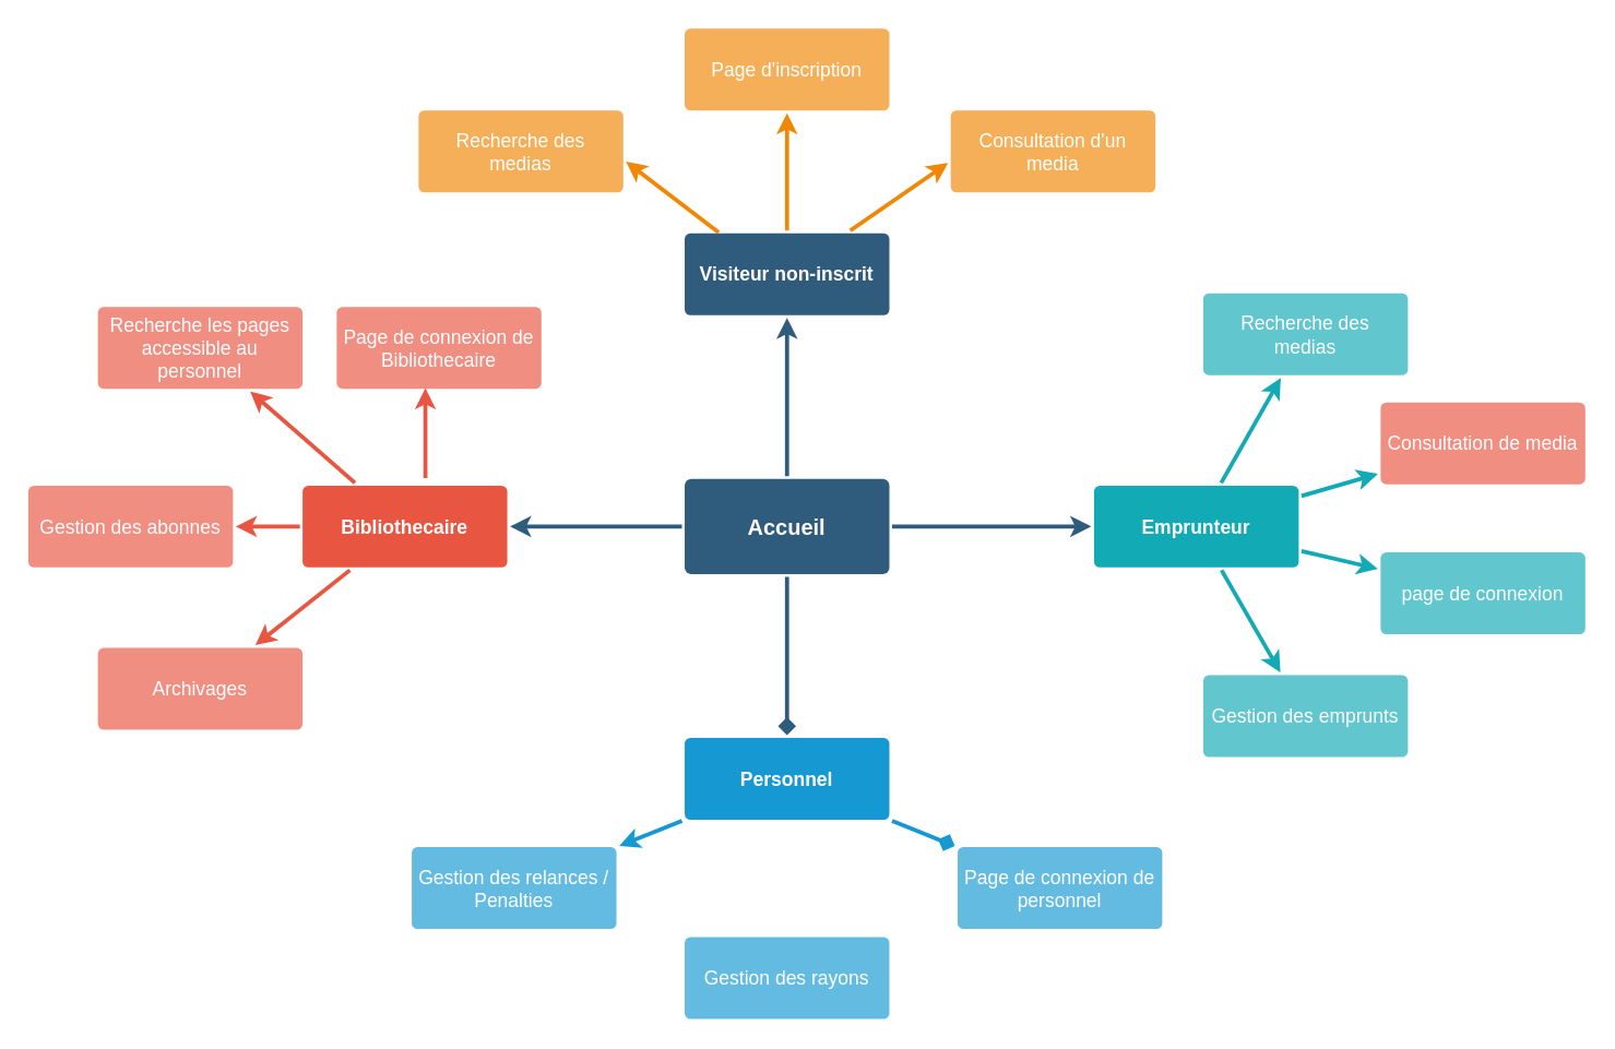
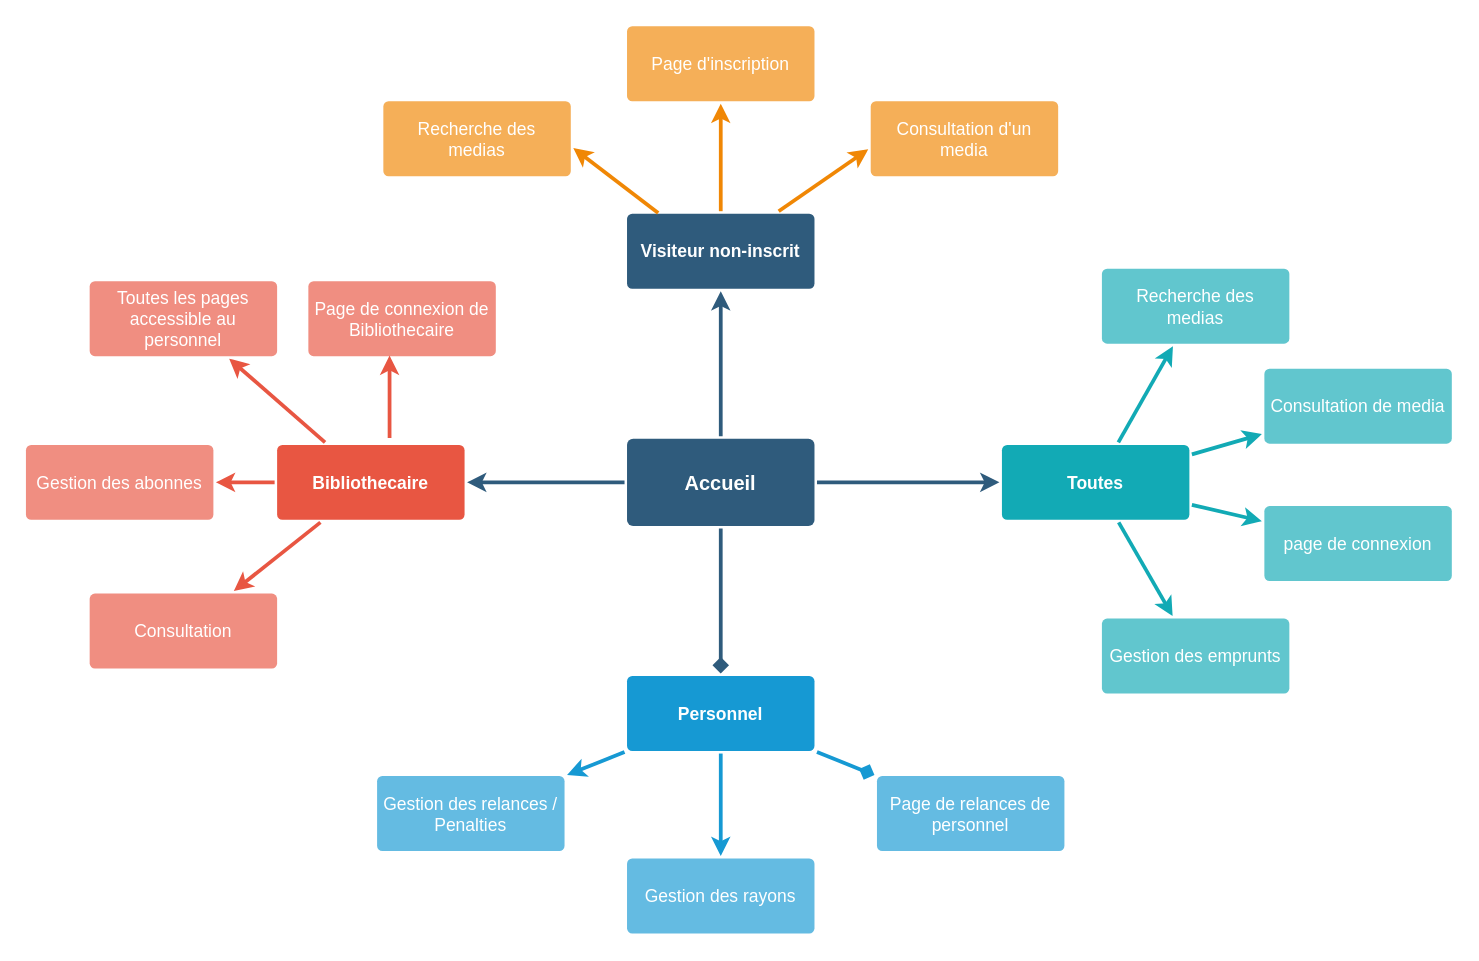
- <mxCell id="13" value="Recherche les pages accessible au personnel" style="rounded=1;whiteSpace=wrap;html=1;shadow=0;labelBackgroundColor=none;strokeColor=none;strokeWidth=3;fillColor=#f08e81;fontFamily=Helvetica;fontSize=14;fontColor=#FFFFFF;align=center;spacing=5;fontStyle=0;arcSize=7;perimeterSpacing=2;" parent="1" vertex="1"><mxGeometry x="71" y="224.5" width="150" height="60" as="geometry" /></mxCell>
+ <mxCell id="13" value="Toutes les pages accessible au personnel" style="rounded=1;whiteSpace=wrap;html=1;shadow=0;labelBackgroundColor=none;strokeColor=none;strokeWidth=3;fillColor=#f08e81;fontFamily=Helvetica;fontSize=14;fontColor=#FFFFFF;align=center;spacing=5;fontStyle=0;arcSize=7;perimeterSpacing=2;" parent="1" vertex="1"><mxGeometry x="71" y="224.5" width="150" height="60" as="geometry" /></mxCell>
- <mxCell id="29" value="Consultation de media" style="rounded=1;whiteSpace=wrap;html=1;shadow=0;labelBackgroundColor=none;strokeColor=none;strokeWidth=3;fillColor=#f08e81;fontFamily=Helvetica;fontSize=14;fontColor=#FFFFFF;align=center;spacing=5;fontStyle=0;arcSize=7;perimeterSpacing=2;" parent="1" vertex="1"><mxGeometry x="1011" y="294.5" width="150" height="60" as="geometry" /></mxCell>
+ <mxCell id="29" value="Consultation de media" style="rounded=1;whiteSpace=wrap;html=1;shadow=0;labelBackgroundColor=none;strokeColor=none;strokeWidth=3;fillColor=#61c6ce;fontFamily=Helvetica;fontSize=14;fontColor=#FFFFFF;align=center;spacing=5;fontStyle=0;arcSize=7;perimeterSpacing=2;" parent="1" vertex="1"><mxGeometry x="1011" y="294.5" width="150" height="60" as="geometry" /></mxCell>
- <mxCell id="24" value="Emprunteur" style="rounded=1;whiteSpace=wrap;html=1;shadow=0;labelBackgroundColor=none;strokeColor=none;strokeWidth=3;fillColor=#12aab5;fontFamily=Helvetica;fontSize=14;fontColor=#FFFFFF;align=center;spacing=5;fontStyle=1;arcSize=7;perimeterSpacing=2;" parent="1" vertex="1"><mxGeometry x="801" y="355.5" width="150" height="60" as="geometry" /></mxCell>
+ <mxCell id="24" value="Toutes" style="rounded=1;whiteSpace=wrap;html=1;shadow=0;labelBackgroundColor=none;strokeColor=none;strokeWidth=3;fillColor=#12aab5;fontFamily=Helvetica;fontSize=14;fontColor=#FFFFFF;align=center;spacing=5;fontStyle=1;arcSize=7;perimeterSpacing=2;" parent="1" vertex="1"><mxGeometry x="801" y="355.5" width="150" height="60" as="geometry" /></mxCell>
- <mxCell id="11" value="Archivages" style="rounded=1;whiteSpace=wrap;html=1;shadow=0;labelBackgroundColor=none;strokeColor=none;strokeWidth=3;fillColor=#f08e81;fontFamily=Helvetica;fontSize=14;fontColor=#FFFFFF;align=center;spacing=5;fontStyle=0;arcSize=7;perimeterSpacing=2;" parent="1" vertex="1"><mxGeometry x="71" y="474.5" width="150" height="60" as="geometry" /></mxCell>
+ <mxCell id="11" value="Consultation" style="rounded=1;whiteSpace=wrap;html=1;shadow=0;labelBackgroundColor=none;strokeColor=none;strokeWidth=3;fillColor=#f08e81;fontFamily=Helvetica;fontSize=14;fontColor=#FFFFFF;align=center;spacing=5;fontStyle=0;arcSize=7;perimeterSpacing=2;" parent="1" vertex="1"><mxGeometry x="71" y="474.5" width="150" height="60" as="geometry" /></mxCell>
+ <mxCell id="15" value="" style="edgeStyle=none;rounded=0;jumpStyle=none;html=1;shadow=0;labelBackgroundColor=none;startArrow=none;startFill=0;endArrow=classic;endFill=1;jettySize=auto;orthogonalLoop=1;strokeColor=#1699D3;strokeWidth=3;fontFamily=Helvetica;fontSize=14;fontColor=#FFFFFF;spacing=5;" parent="1" source="17" target="19" edge="1"><mxGeometry relative="1" as="geometry" /></mxCell>
- <mxCell id="18" value="Page de connexion de personnel" style="rounded=1;whiteSpace=wrap;html=1;shadow=0;labelBackgroundColor=none;strokeColor=none;strokeWidth=3;fillColor=#64bbe2;fontFamily=Helvetica;fontSize=14;fontColor=#FFFFFF;align=center;spacing=5;arcSize=7;perimeterSpacing=2;" parent="1" vertex="1"><mxGeometry x="701" y="620.5" width="150" height="60" as="geometry" /></mxCell>
+ <mxCell id="18" value="Page de relances de personnel" style="rounded=1;whiteSpace=wrap;html=1;shadow=0;labelBackgroundColor=none;strokeColor=none;strokeWidth=3;fillColor=#64bbe2;fontFamily=Helvetica;fontSize=14;fontColor=#FFFFFF;align=center;spacing=5;arcSize=7;perimeterSpacing=2;" parent="1" vertex="1"><mxGeometry x="701" y="620.5" width="150" height="60" as="geometry" /></mxCell>
